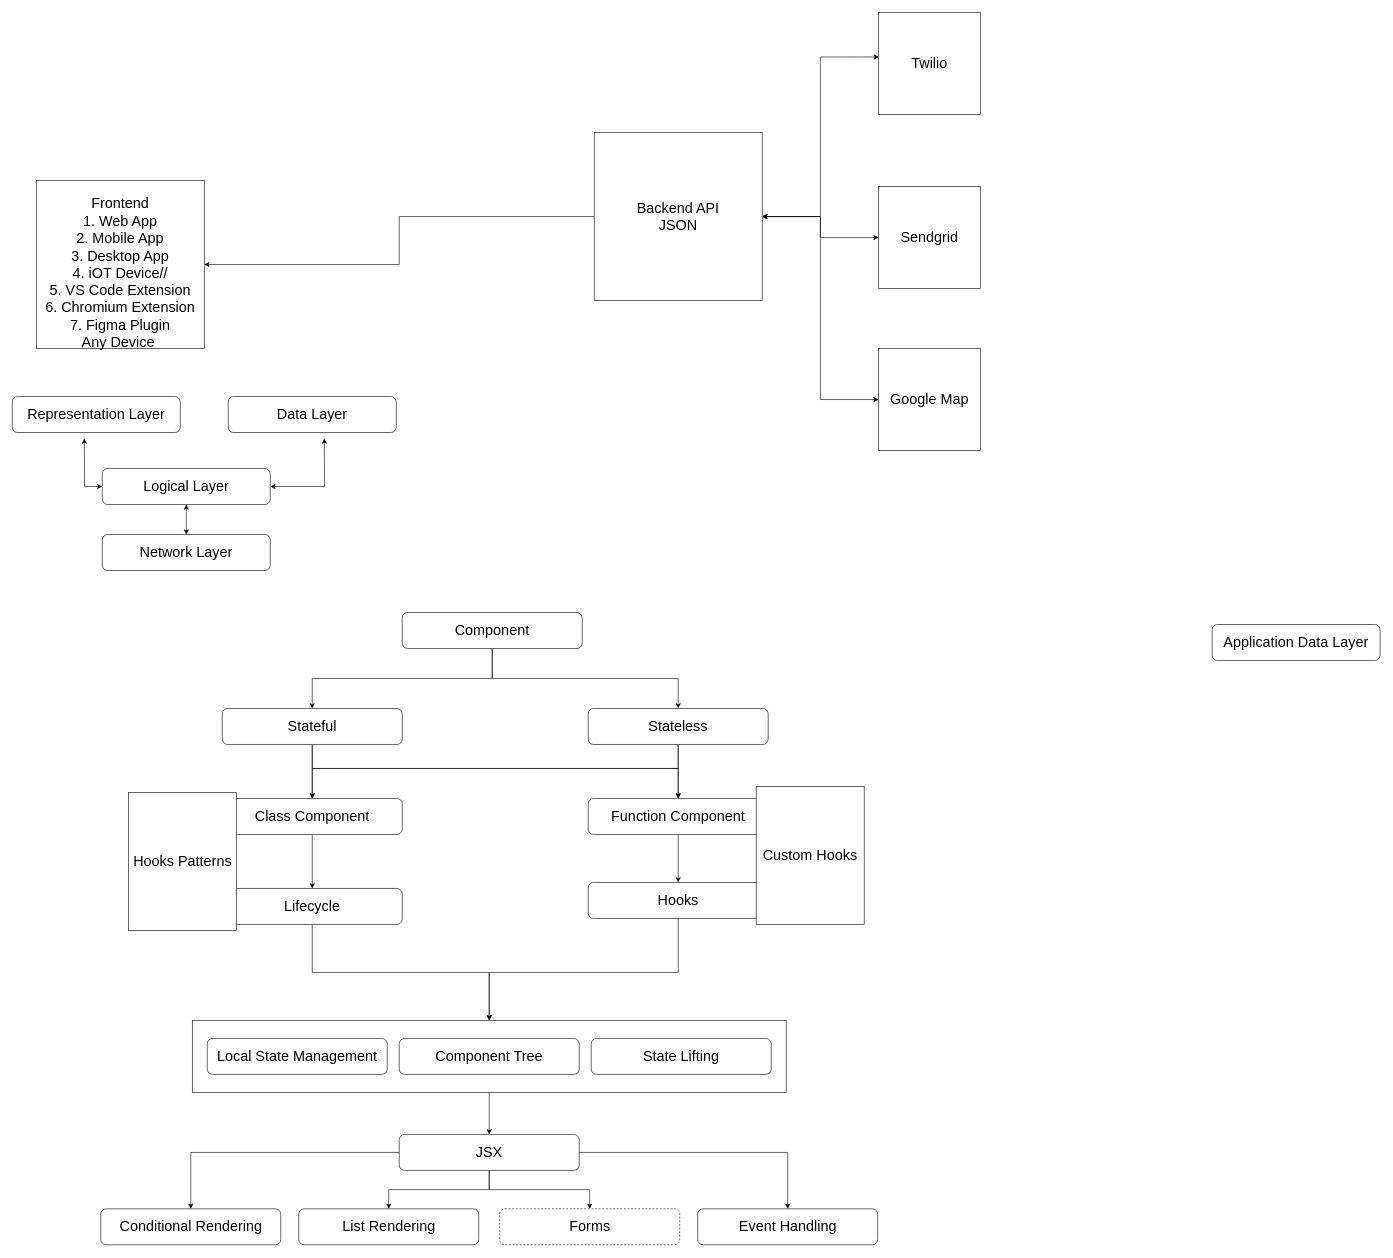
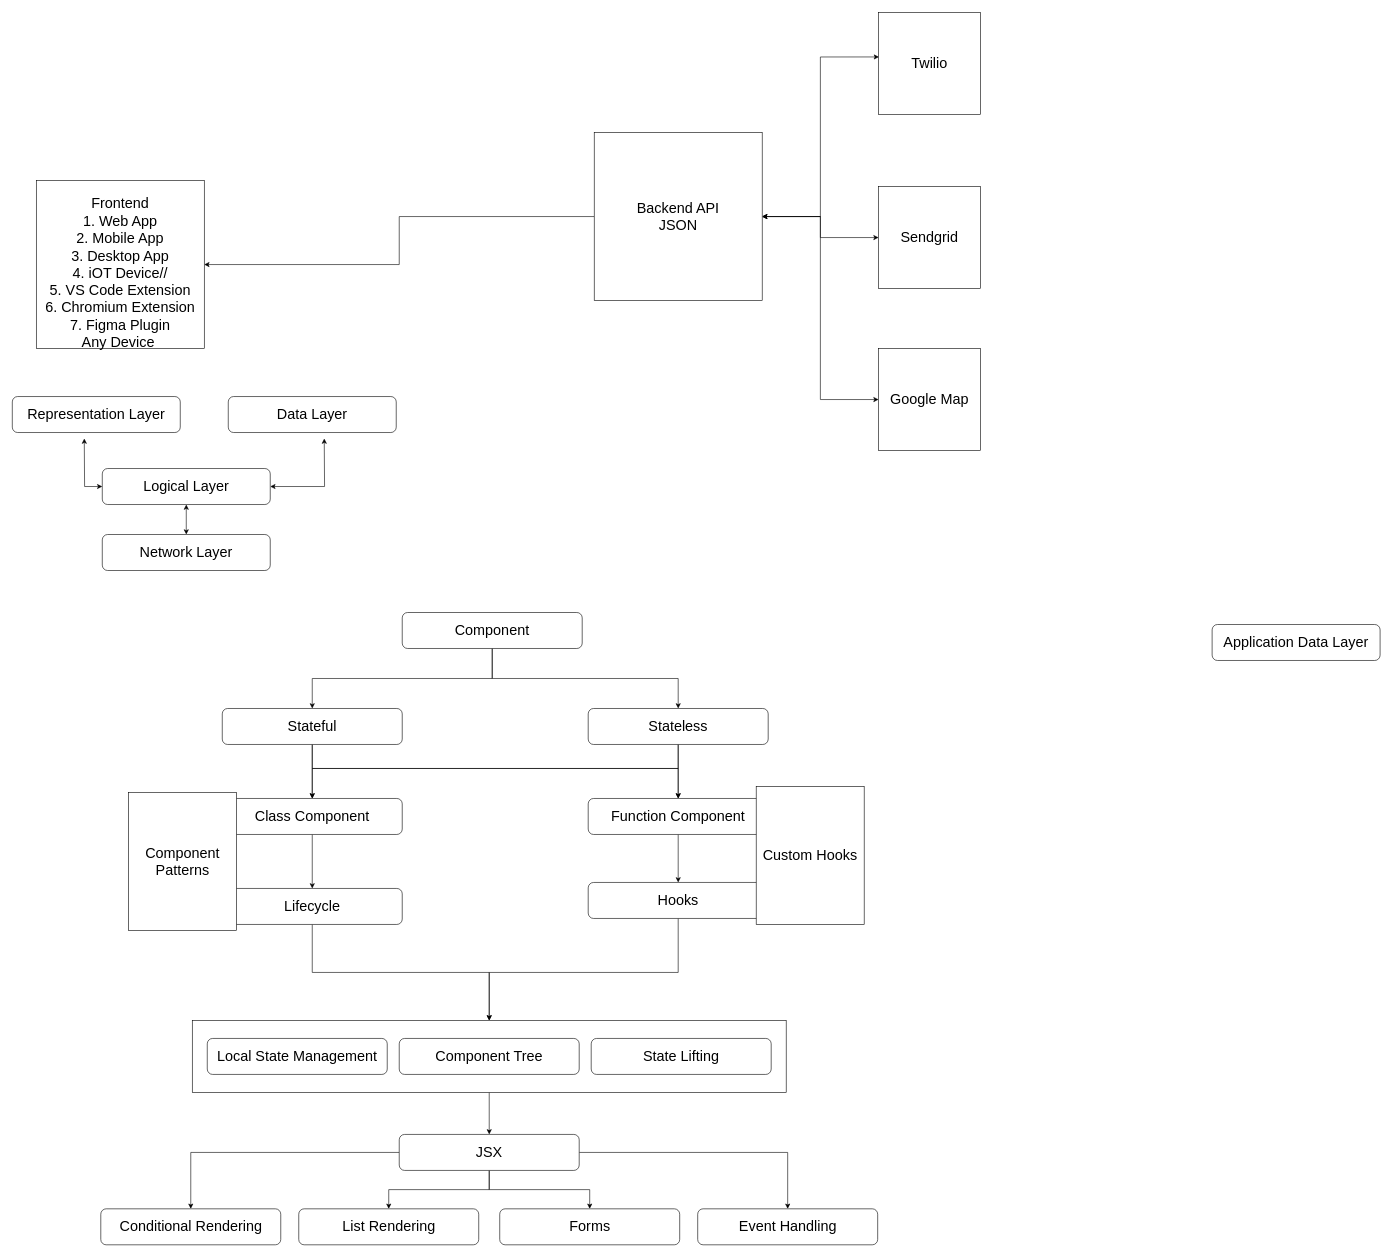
- <mxCell id="33" value="Hooks Patterns" style="rounded=0;whiteSpace=wrap;html=1;fontSize=24;" vertex="1" parent="1"><mxGeometry x="214" y="1320" width="180" height="230" as="geometry" /></mxCell>
+ <mxCell id="33" value="Component Patterns" style="rounded=0;whiteSpace=wrap;html=1;fontSize=24;" vertex="1" parent="1"><mxGeometry x="214" y="1320" width="180" height="230" as="geometry" /></mxCell>
- <mxCell id="49" value="Forms" style="rounded=1;whiteSpace=wrap;html=1;fontSize=24;dashed=1;" vertex="1" parent="1"><mxGeometry x="832.5" y="2014" width="300" height="60" as="geometry" /></mxCell>
+ <mxCell id="49" value="Forms" style="rounded=1;whiteSpace=wrap;html=1;fontSize=24;" vertex="1" parent="1"><mxGeometry x="832.5" y="2014" width="300" height="60" as="geometry" /></mxCell>
